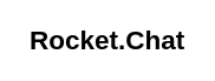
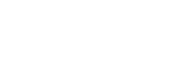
- <mxCell id="2" value="&lt;b&gt;&lt;font style=&quot;font-size: 30px;&quot;&gt;Rocket.Chat&lt;/font&gt;&lt;/b&gt;" style="text;html=1;align=center;verticalAlign=middle;resizable=0;points=[];autosize=1;strokeColor=none;fillColor=none;" vertex="1" parent="1"><mxGeometry x="20" y="20" width="200" height="50" as="geometry" /></mxCell>
